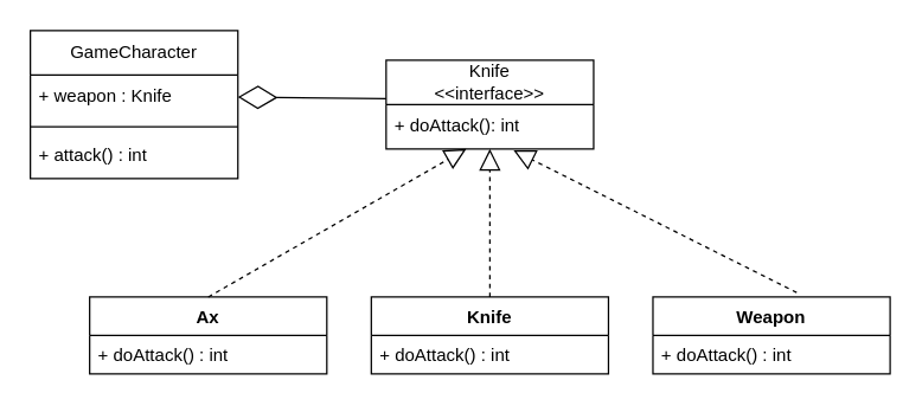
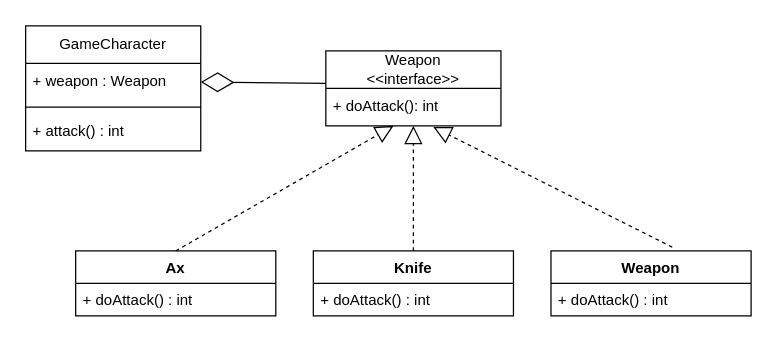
- <mxCell id="6" value="Knife&lt;div&gt;&amp;lt;&amp;lt;interface&amp;gt;&amp;gt;&lt;/div&gt;" style="swimlane;fontStyle=0;childLayout=stackLayout;horizontal=1;startSize=30;horizontalStack=0;resizeParent=1;resizeParentMax=0;resizeLast=0;collapsible=1;marginBottom=0;whiteSpace=wrap;html=1;" vertex="1" parent="1"><mxGeometry x="260" y="40" width="140" height="60" as="geometry" /></mxCell>
+ <mxCell id="6" value="Weapon&lt;div&gt;&amp;lt;&amp;lt;interface&amp;gt;&amp;gt;&lt;/div&gt;" style="swimlane;fontStyle=0;childLayout=stackLayout;horizontal=1;startSize=30;horizontalStack=0;resizeParent=1;resizeParentMax=0;resizeLast=0;collapsible=1;marginBottom=0;whiteSpace=wrap;html=1;" vertex="1" parent="1"><mxGeometry x="260" y="40" width="140" height="60" as="geometry" /></mxCell>
- <mxCell id="3" value="+ weapon : Knife" style="text;strokeColor=none;fillColor=none;align=left;verticalAlign=middle;spacingLeft=4;spacingRight=4;overflow=hidden;points=[[0,0.5],[1,0.5]];portConstraint=eastwest;rotatable=0;whiteSpace=wrap;html=1;" vertex="1" parent="2"><mxGeometry y="30" width="140" height="30" as="geometry" /></mxCell>
+ <mxCell id="3" value="+ weapon : Weapon" style="text;strokeColor=none;fillColor=none;align=left;verticalAlign=middle;spacingLeft=4;spacingRight=4;overflow=hidden;points=[[0,0.5],[1,0.5]];portConstraint=eastwest;rotatable=0;whiteSpace=wrap;html=1;" vertex="1" parent="2"><mxGeometry y="30" width="140" height="30" as="geometry" /></mxCell>
